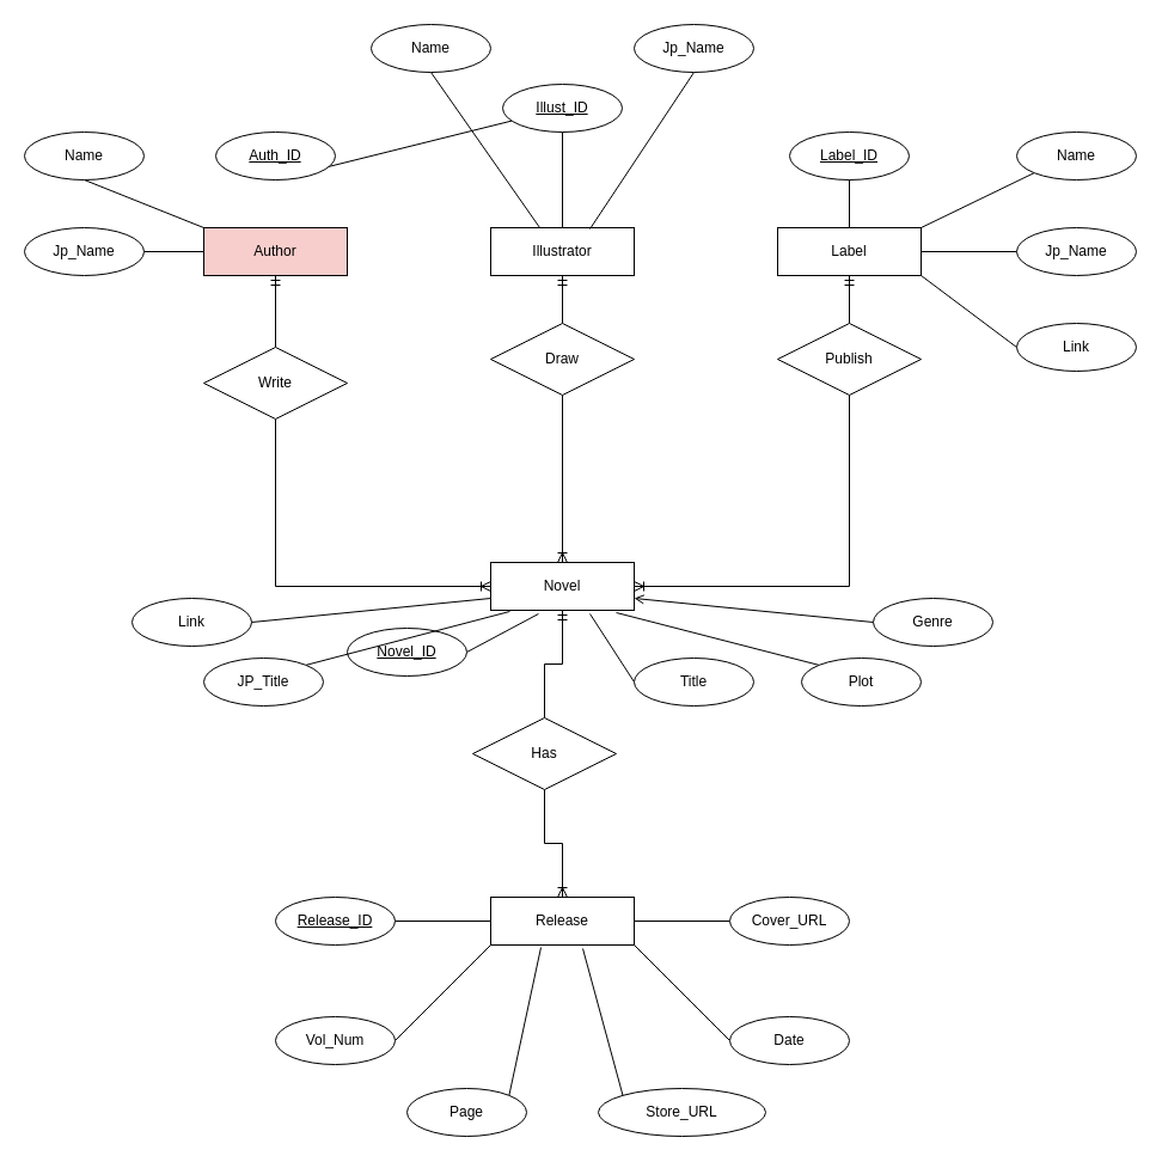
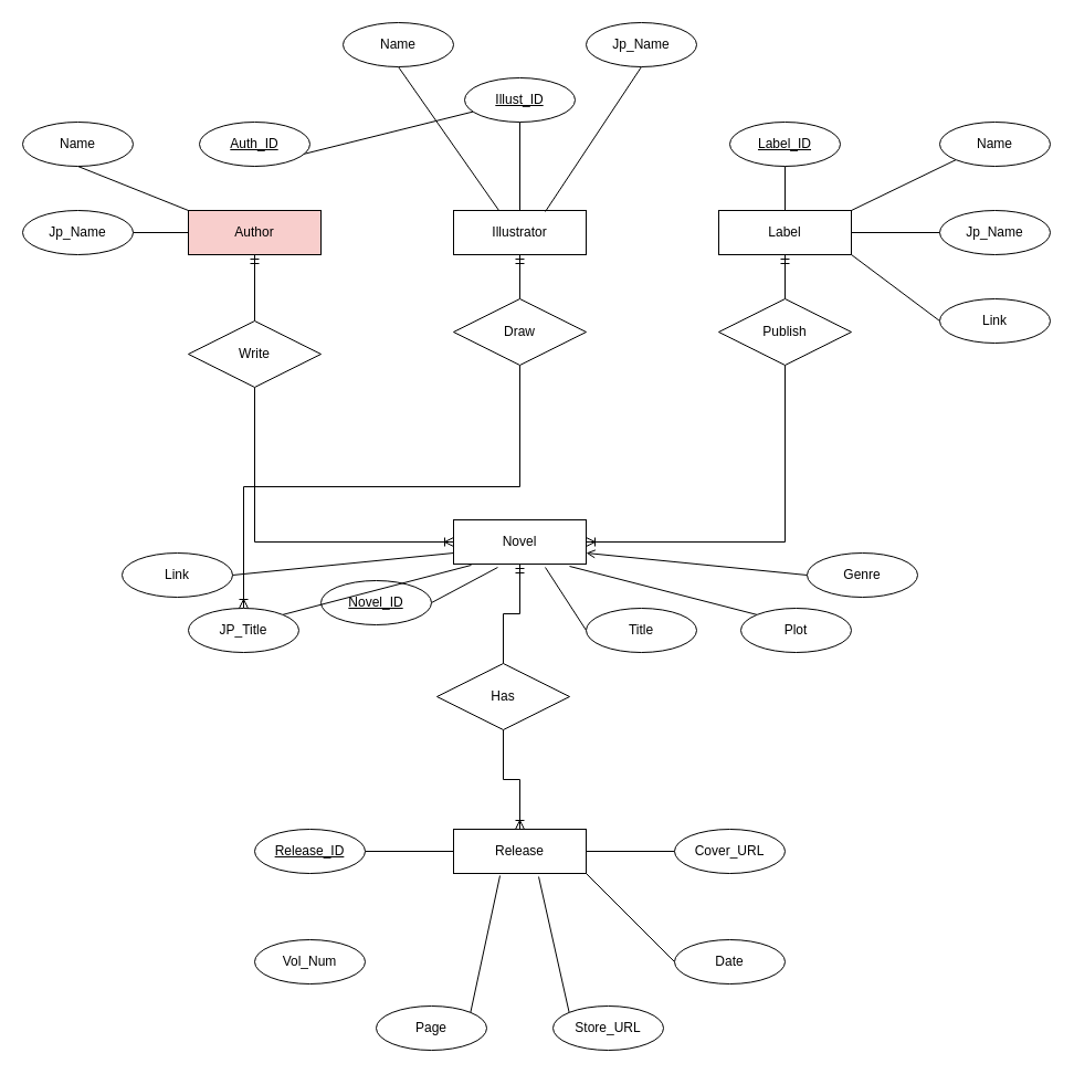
- <mxCell id="19" style="edgeStyle=orthogonalEdgeStyle;rounded=0;orthogonalLoop=1;jettySize=auto;html=1;exitX=0.5;exitY=1;exitDx=0;exitDy=0;entryX=0.5;entryY=0;entryDx=0;entryDy=0;endArrow=ERoneToMany;endFill=0;" parent="1" source="21" target="2" edge="1"><mxGeometry relative="1" as="geometry" /></mxCell>
+ <mxCell id="19" style="edgeStyle=orthogonalEdgeStyle;rounded=0;orthogonalLoop=1;jettySize=auto;html=1;exitX=0.5;exitY=1;exitDx=0;exitDy=0;endArrow=ERoneToMany;endFill=0;" parent="1" source="21" target="45" edge="1"><mxGeometry relative="1" as="geometry" /></mxCell>
- <mxCell id="54" style="edgeStyle=none;rounded=0;orthogonalLoop=1;jettySize=auto;html=1;exitX=1;exitY=0.5;exitDx=0;exitDy=0;entryX=0;entryY=1;entryDx=0;entryDy=0;endArrow=none;endFill=0;" parent="1" source="55" target="8" edge="1"><mxGeometry relative="1" as="geometry" /></mxCell>
- <mxCell id="63" value="Store_URL" style="ellipse;whiteSpace=wrap;html=1;align=center;" parent="1" vertex="1"><mxGeometry x="500" y="910" width="140" height="40" as="geometry" /></mxCell>
+ <mxCell id="63" value="Store_URL" style="ellipse;whiteSpace=wrap;html=1;align=center;" parent="1" vertex="1"><mxGeometry x="500" y="910" width="100" height="40" as="geometry" /></mxCell>
